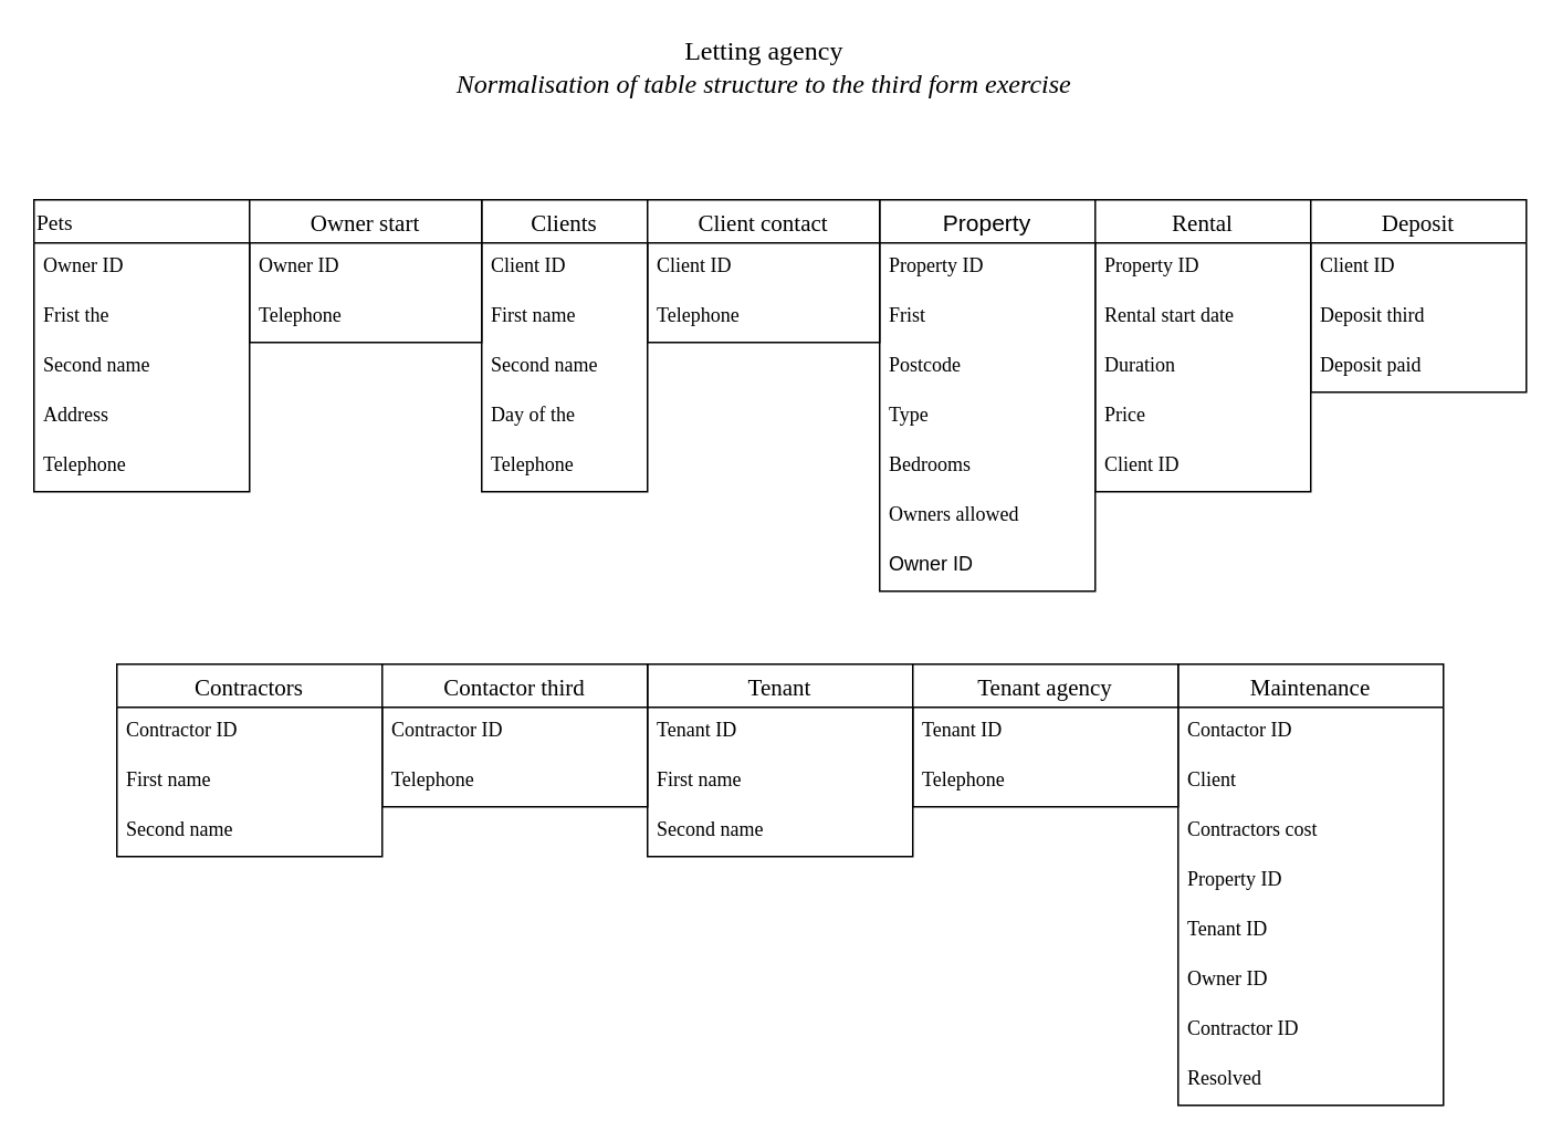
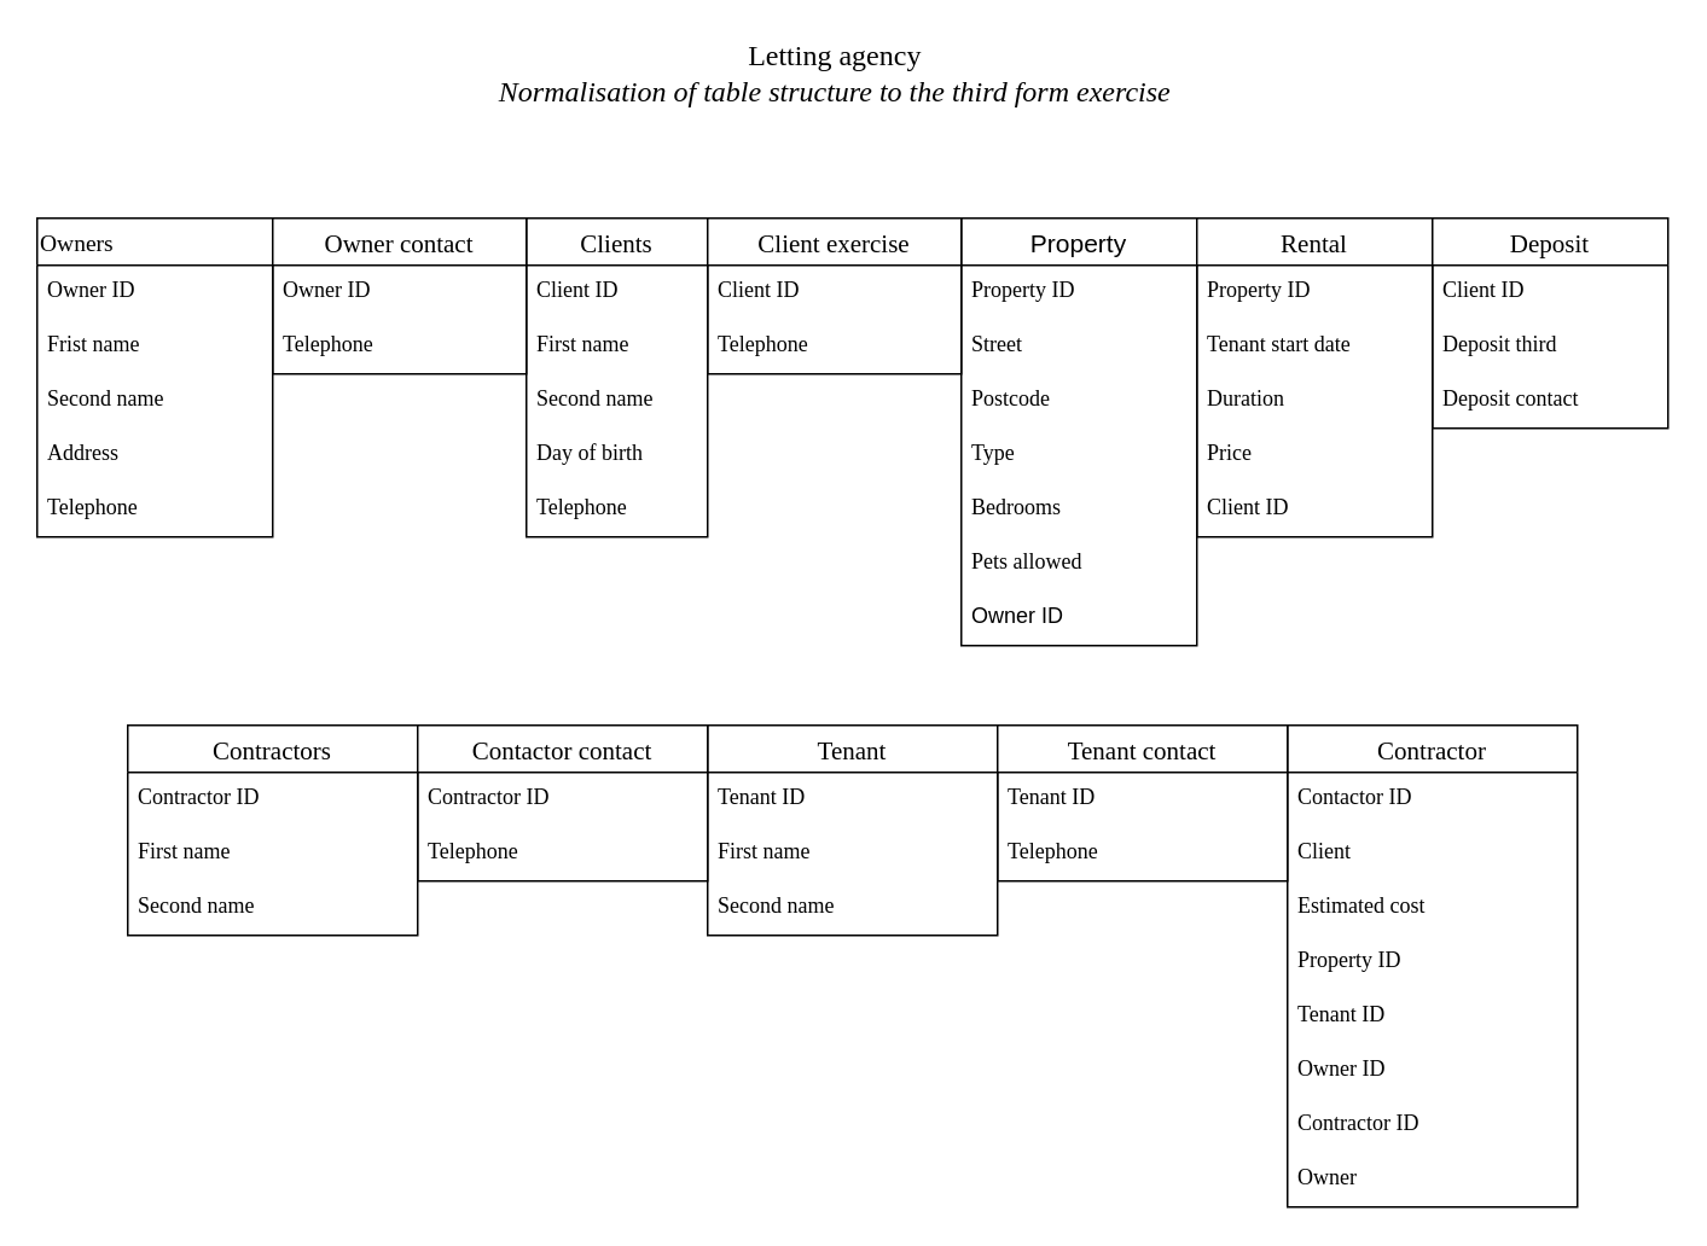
- <mxCell id="2" value="Pets" style="swimlane;fontStyle=0;childLayout=stackLayout;horizontal=1;startSize=26;horizontalStack=0;resizeParent=1;resizeParentMax=0;resizeLast=0;collapsible=1;marginBottom=0;align=left;fontSize=13;fontFamily=Verdana;" vertex="1" parent="1"><mxGeometry x="20" y="120" width="130" height="176" as="geometry" /></mxCell>
+ <mxCell id="2" value="Owners" style="swimlane;fontStyle=0;childLayout=stackLayout;horizontal=1;startSize=26;horizontalStack=0;resizeParent=1;resizeParentMax=0;resizeLast=0;collapsible=1;marginBottom=0;align=left;fontSize=13;fontFamily=Verdana;" vertex="1" parent="1"><mxGeometry x="20" y="120" width="130" height="176" as="geometry" /></mxCell>
- <mxCell id="50" value="Owner start" style="swimlane;fontStyle=0;childLayout=stackLayout;horizontal=1;startSize=26;horizontalStack=0;resizeParent=1;resizeParentMax=0;resizeLast=0;collapsible=1;marginBottom=0;align=center;fontSize=14;fontFamily=Verdana;" vertex="1" parent="1"><mxGeometry x="150" y="120" width="140" height="86" as="geometry" /></mxCell>
+ <mxCell id="50" value="Owner contact" style="swimlane;fontStyle=0;childLayout=stackLayout;horizontal=1;startSize=26;horizontalStack=0;resizeParent=1;resizeParentMax=0;resizeLast=0;collapsible=1;marginBottom=0;align=center;fontSize=14;fontFamily=Verdana;" vertex="1" parent="1"><mxGeometry x="150" y="120" width="140" height="86" as="geometry" /></mxCell>
- <mxCell id="53" value="Client contact" style="swimlane;fontStyle=0;childLayout=stackLayout;horizontal=1;startSize=26;horizontalStack=0;resizeParent=1;resizeParentMax=0;resizeLast=0;collapsible=1;marginBottom=0;align=center;fontSize=14;fontFamily=Verdana;" vertex="1" parent="1"><mxGeometry x="390" y="120" width="140" height="86" as="geometry" /></mxCell>
+ <mxCell id="53" value="Client exercise" style="swimlane;fontStyle=0;childLayout=stackLayout;horizontal=1;startSize=26;horizontalStack=0;resizeParent=1;resizeParentMax=0;resizeLast=0;collapsible=1;marginBottom=0;align=center;fontSize=14;fontFamily=Verdana;" vertex="1" parent="1"><mxGeometry x="390" y="120" width="140" height="86" as="geometry" /></mxCell>
- <mxCell id="4" value="Frist the" style="text;strokeColor=none;fillColor=none;spacingLeft=4;spacingRight=4;overflow=hidden;rotatable=0;points=[[0,0.5],[1,0.5]];portConstraint=eastwest;fontSize=12;fontFamily=Verdana;align=left;fontStyle=0" vertex="1" parent="2"><mxGeometry y="56" width="130" height="30" as="geometry" /></mxCell>
+ <mxCell id="4" value="Frist name" style="text;strokeColor=none;fillColor=none;spacingLeft=4;spacingRight=4;overflow=hidden;rotatable=0;points=[[0,0.5],[1,0.5]];portConstraint=eastwest;fontSize=12;fontFamily=Verdana;align=left;fontStyle=0" vertex="1" parent="2"><mxGeometry y="56" width="130" height="30" as="geometry" /></mxCell>
- <mxCell id="10" value="Frist" style="text;strokeColor=none;fillColor=none;spacingLeft=4;spacingRight=4;overflow=hidden;rotatable=0;points=[[0,0.5],[1,0.5]];portConstraint=eastwest;fontSize=12;fontFamily=Verdana;" vertex="1" parent="8"><mxGeometry y="56" width="130" height="30" as="geometry" /></mxCell>
+ <mxCell id="10" value="Street" style="text;strokeColor=none;fillColor=none;spacingLeft=4;spacingRight=4;overflow=hidden;rotatable=0;points=[[0,0.5],[1,0.5]];portConstraint=eastwest;fontSize=12;fontFamily=Verdana;" vertex="1" parent="8"><mxGeometry y="56" width="130" height="30" as="geometry" /></mxCell>
- <mxCell id="18" value="Rental start date" style="text;strokeColor=none;fillColor=none;spacingLeft=4;spacingRight=4;overflow=hidden;rotatable=0;points=[[0,0.5],[1,0.5]];portConstraint=eastwest;fontSize=12;fontFamily=Verdana;" vertex="1" parent="16"><mxGeometry y="56" width="130" height="30" as="geometry" /></mxCell>
+ <mxCell id="18" value="Tenant start date" style="text;strokeColor=none;fillColor=none;spacingLeft=4;spacingRight=4;overflow=hidden;rotatable=0;points=[[0,0.5],[1,0.5]];portConstraint=eastwest;fontSize=12;fontFamily=Verdana;" vertex="1" parent="16"><mxGeometry y="56" width="130" height="30" as="geometry" /></mxCell>
- <mxCell id="29" value="Deposit paid" style="text;strokeColor=none;fillColor=none;spacingLeft=4;spacingRight=4;overflow=hidden;rotatable=0;points=[[0,0.5],[1,0.5]];portConstraint=eastwest;fontSize=12;fontFamily=Verdana;" vertex="1" parent="26"><mxGeometry y="86" width="130" height="30" as="geometry" /></mxCell>
+ <mxCell id="29" value="Deposit contact" style="text;strokeColor=none;fillColor=none;spacingLeft=4;spacingRight=4;overflow=hidden;rotatable=0;points=[[0,0.5],[1,0.5]];portConstraint=eastwest;fontSize=12;fontFamily=Verdana;" vertex="1" parent="26"><mxGeometry y="86" width="130" height="30" as="geometry" /></mxCell>
- <mxCell id="34" value="Day of the" style="text;strokeColor=none;fillColor=none;spacingLeft=4;spacingRight=4;overflow=hidden;rotatable=0;points=[[0,0.5],[1,0.5]];portConstraint=eastwest;fontSize=12;fontFamily=Verdana;align=left;" vertex="1" parent="30"><mxGeometry y="116" width="100" height="30" as="geometry" /></mxCell>
+ <mxCell id="34" value="Day of birth" style="text;strokeColor=none;fillColor=none;spacingLeft=4;spacingRight=4;overflow=hidden;rotatable=0;points=[[0,0.5],[1,0.5]];portConstraint=eastwest;fontSize=12;fontFamily=Verdana;align=left;" vertex="1" parent="30"><mxGeometry y="116" width="100" height="30" as="geometry" /></mxCell>
- <mxCell id="14" value="Owners allowed" style="text;strokeColor=none;fillColor=none;spacingLeft=4;spacingRight=4;overflow=hidden;rotatable=0;points=[[0,0.5],[1,0.5]];portConstraint=eastwest;fontSize=12;fontFamily=Verdana;" vertex="1" parent="8"><mxGeometry y="176" width="130" height="30" as="geometry" /></mxCell>
+ <mxCell id="14" value="Pets allowed" style="text;strokeColor=none;fillColor=none;spacingLeft=4;spacingRight=4;overflow=hidden;rotatable=0;points=[[0,0.5],[1,0.5]];portConstraint=eastwest;fontSize=12;fontFamily=Verdana;" vertex="1" parent="8"><mxGeometry y="176" width="130" height="30" as="geometry" /></mxCell>
- <mxCell id="56" value="Contactor third" style="swimlane;fontStyle=0;childLayout=stackLayout;horizontal=1;startSize=26;horizontalStack=0;resizeParent=1;resizeParentMax=0;resizeLast=0;collapsible=1;marginBottom=0;align=center;fontSize=14;fontFamily=Verdana;" vertex="1" parent="1"><mxGeometry x="230" y="400" width="160" height="86" as="geometry" /></mxCell>
+ <mxCell id="56" value="Contactor contact" style="swimlane;fontStyle=0;childLayout=stackLayout;horizontal=1;startSize=26;horizontalStack=0;resizeParent=1;resizeParentMax=0;resizeLast=0;collapsible=1;marginBottom=0;align=center;fontSize=14;fontFamily=Verdana;" vertex="1" parent="1"><mxGeometry x="230" y="400" width="160" height="86" as="geometry" /></mxCell>
- <mxCell id="59" value="Tenant agency" style="swimlane;fontStyle=0;childLayout=stackLayout;horizontal=1;startSize=26;horizontalStack=0;resizeParent=1;resizeParentMax=0;resizeLast=0;collapsible=1;marginBottom=0;align=center;fontSize=14;fontFamily=Verdana;" vertex="1" parent="1"><mxGeometry x="550" y="400" width="160" height="86" as="geometry" /></mxCell>
+ <mxCell id="59" value="Tenant contact" style="swimlane;fontStyle=0;childLayout=stackLayout;horizontal=1;startSize=26;horizontalStack=0;resizeParent=1;resizeParentMax=0;resizeLast=0;collapsible=1;marginBottom=0;align=center;fontSize=14;fontFamily=Verdana;" vertex="1" parent="1"><mxGeometry x="550" y="400" width="160" height="86" as="geometry" /></mxCell>
- <mxCell id="36" value="Maintenance" style="swimlane;fontStyle=0;childLayout=stackLayout;horizontal=1;startSize=26;horizontalStack=0;resizeParent=1;resizeParentMax=0;resizeLast=0;collapsible=1;marginBottom=0;align=center;fontSize=14;fontFamily=Verdana;" vertex="1" parent="1"><mxGeometry x="710" y="400" width="160" height="266" as="geometry" /></mxCell>
+ <mxCell id="36" value="Contractor" style="swimlane;fontStyle=0;childLayout=stackLayout;horizontal=1;startSize=26;horizontalStack=0;resizeParent=1;resizeParentMax=0;resizeLast=0;collapsible=1;marginBottom=0;align=center;fontSize=14;fontFamily=Verdana;" vertex="1" parent="1"><mxGeometry x="710" y="400" width="160" height="266" as="geometry" /></mxCell>
- <mxCell id="39" value="Contractors cost" style="text;strokeColor=none;fillColor=none;spacingLeft=4;spacingRight=4;overflow=hidden;rotatable=0;points=[[0,0.5],[1,0.5]];portConstraint=eastwest;fontSize=12;fontFamily=Verdana;" vertex="1" parent="36"><mxGeometry y="86" width="160" height="30" as="geometry" /></mxCell>
+ <mxCell id="39" value="Estimated cost" style="text;strokeColor=none;fillColor=none;spacingLeft=4;spacingRight=4;overflow=hidden;rotatable=0;points=[[0,0.5],[1,0.5]];portConstraint=eastwest;fontSize=12;fontFamily=Verdana;" vertex="1" parent="36"><mxGeometry y="86" width="160" height="30" as="geometry" /></mxCell>
- <mxCell id="44" value="Resolved" style="text;strokeColor=none;fillColor=none;spacingLeft=4;spacingRight=4;overflow=hidden;rotatable=0;points=[[0,0.5],[1,0.5]];portConstraint=eastwest;fontSize=12;fontFamily=Verdana;" vertex="1" parent="36"><mxGeometry y="236" width="160" height="30" as="geometry" /></mxCell>
+ <mxCell id="44" value="Owner" style="text;strokeColor=none;fillColor=none;spacingLeft=4;spacingRight=4;overflow=hidden;rotatable=0;points=[[0,0.5],[1,0.5]];portConstraint=eastwest;fontSize=12;fontFamily=Verdana;" vertex="1" parent="36"><mxGeometry y="236" width="160" height="30" as="geometry" /></mxCell>
